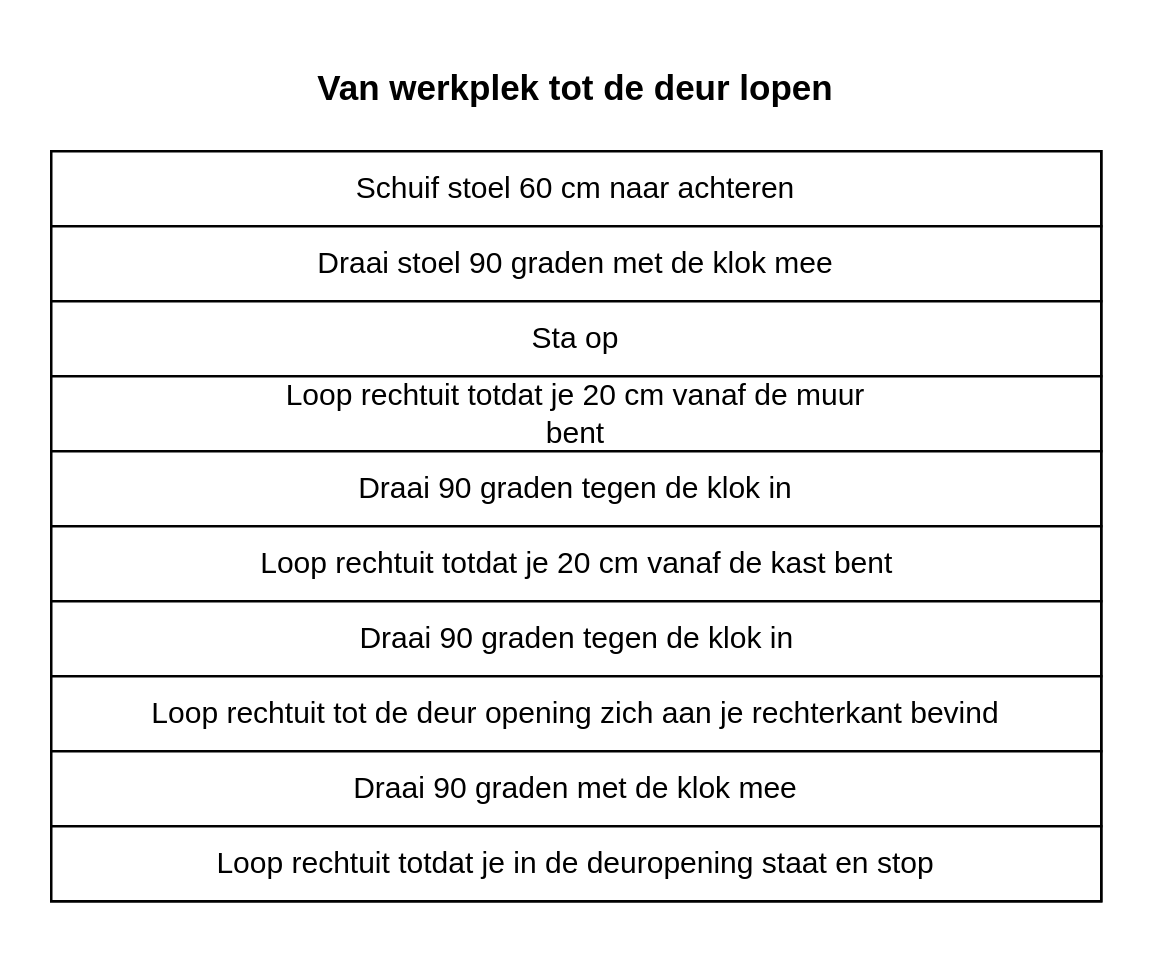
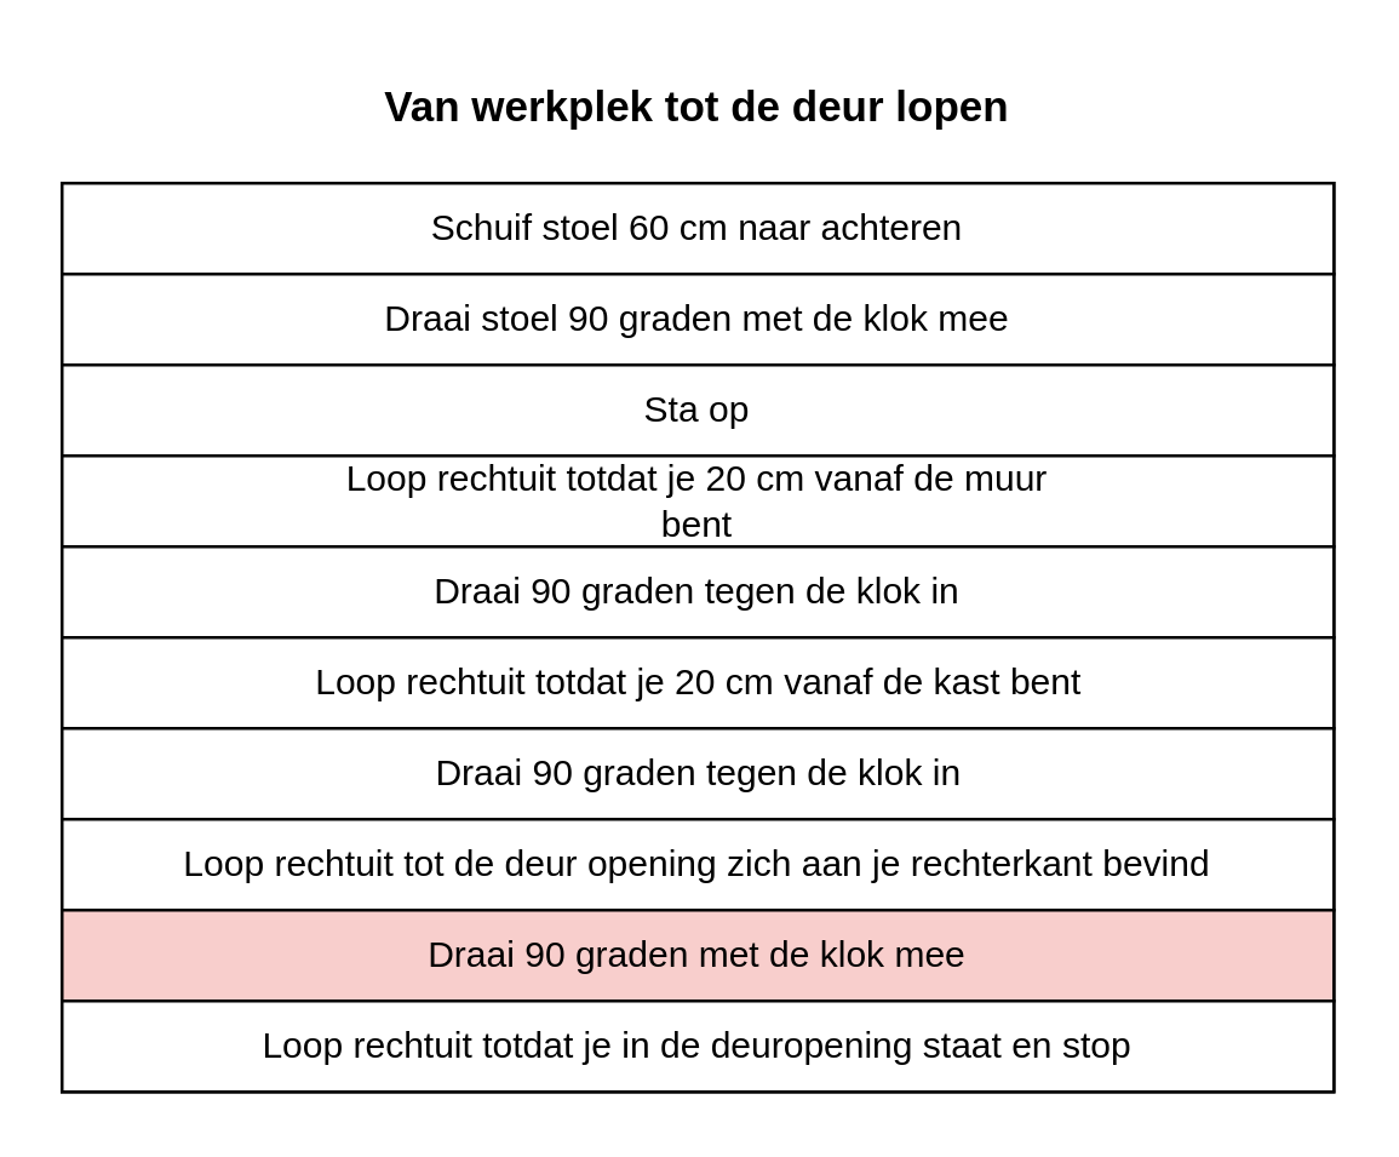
- <mxCell id="19" value="Draai 90 graden met de klok mee" style="rounded=0;whiteSpace=wrap;html=1;" vertex="1" parent="1"><mxGeometry x="20" y="300" width="420" height="30" as="geometry" /></mxCell>
+ <mxCell id="19" value="Draai 90 graden met de klok mee" style="rounded=0;whiteSpace=wrap;html=1;fillColor=#f8cecc;" vertex="1" parent="1"><mxGeometry x="20" y="300" width="420" height="30" as="geometry" /></mxCell>
